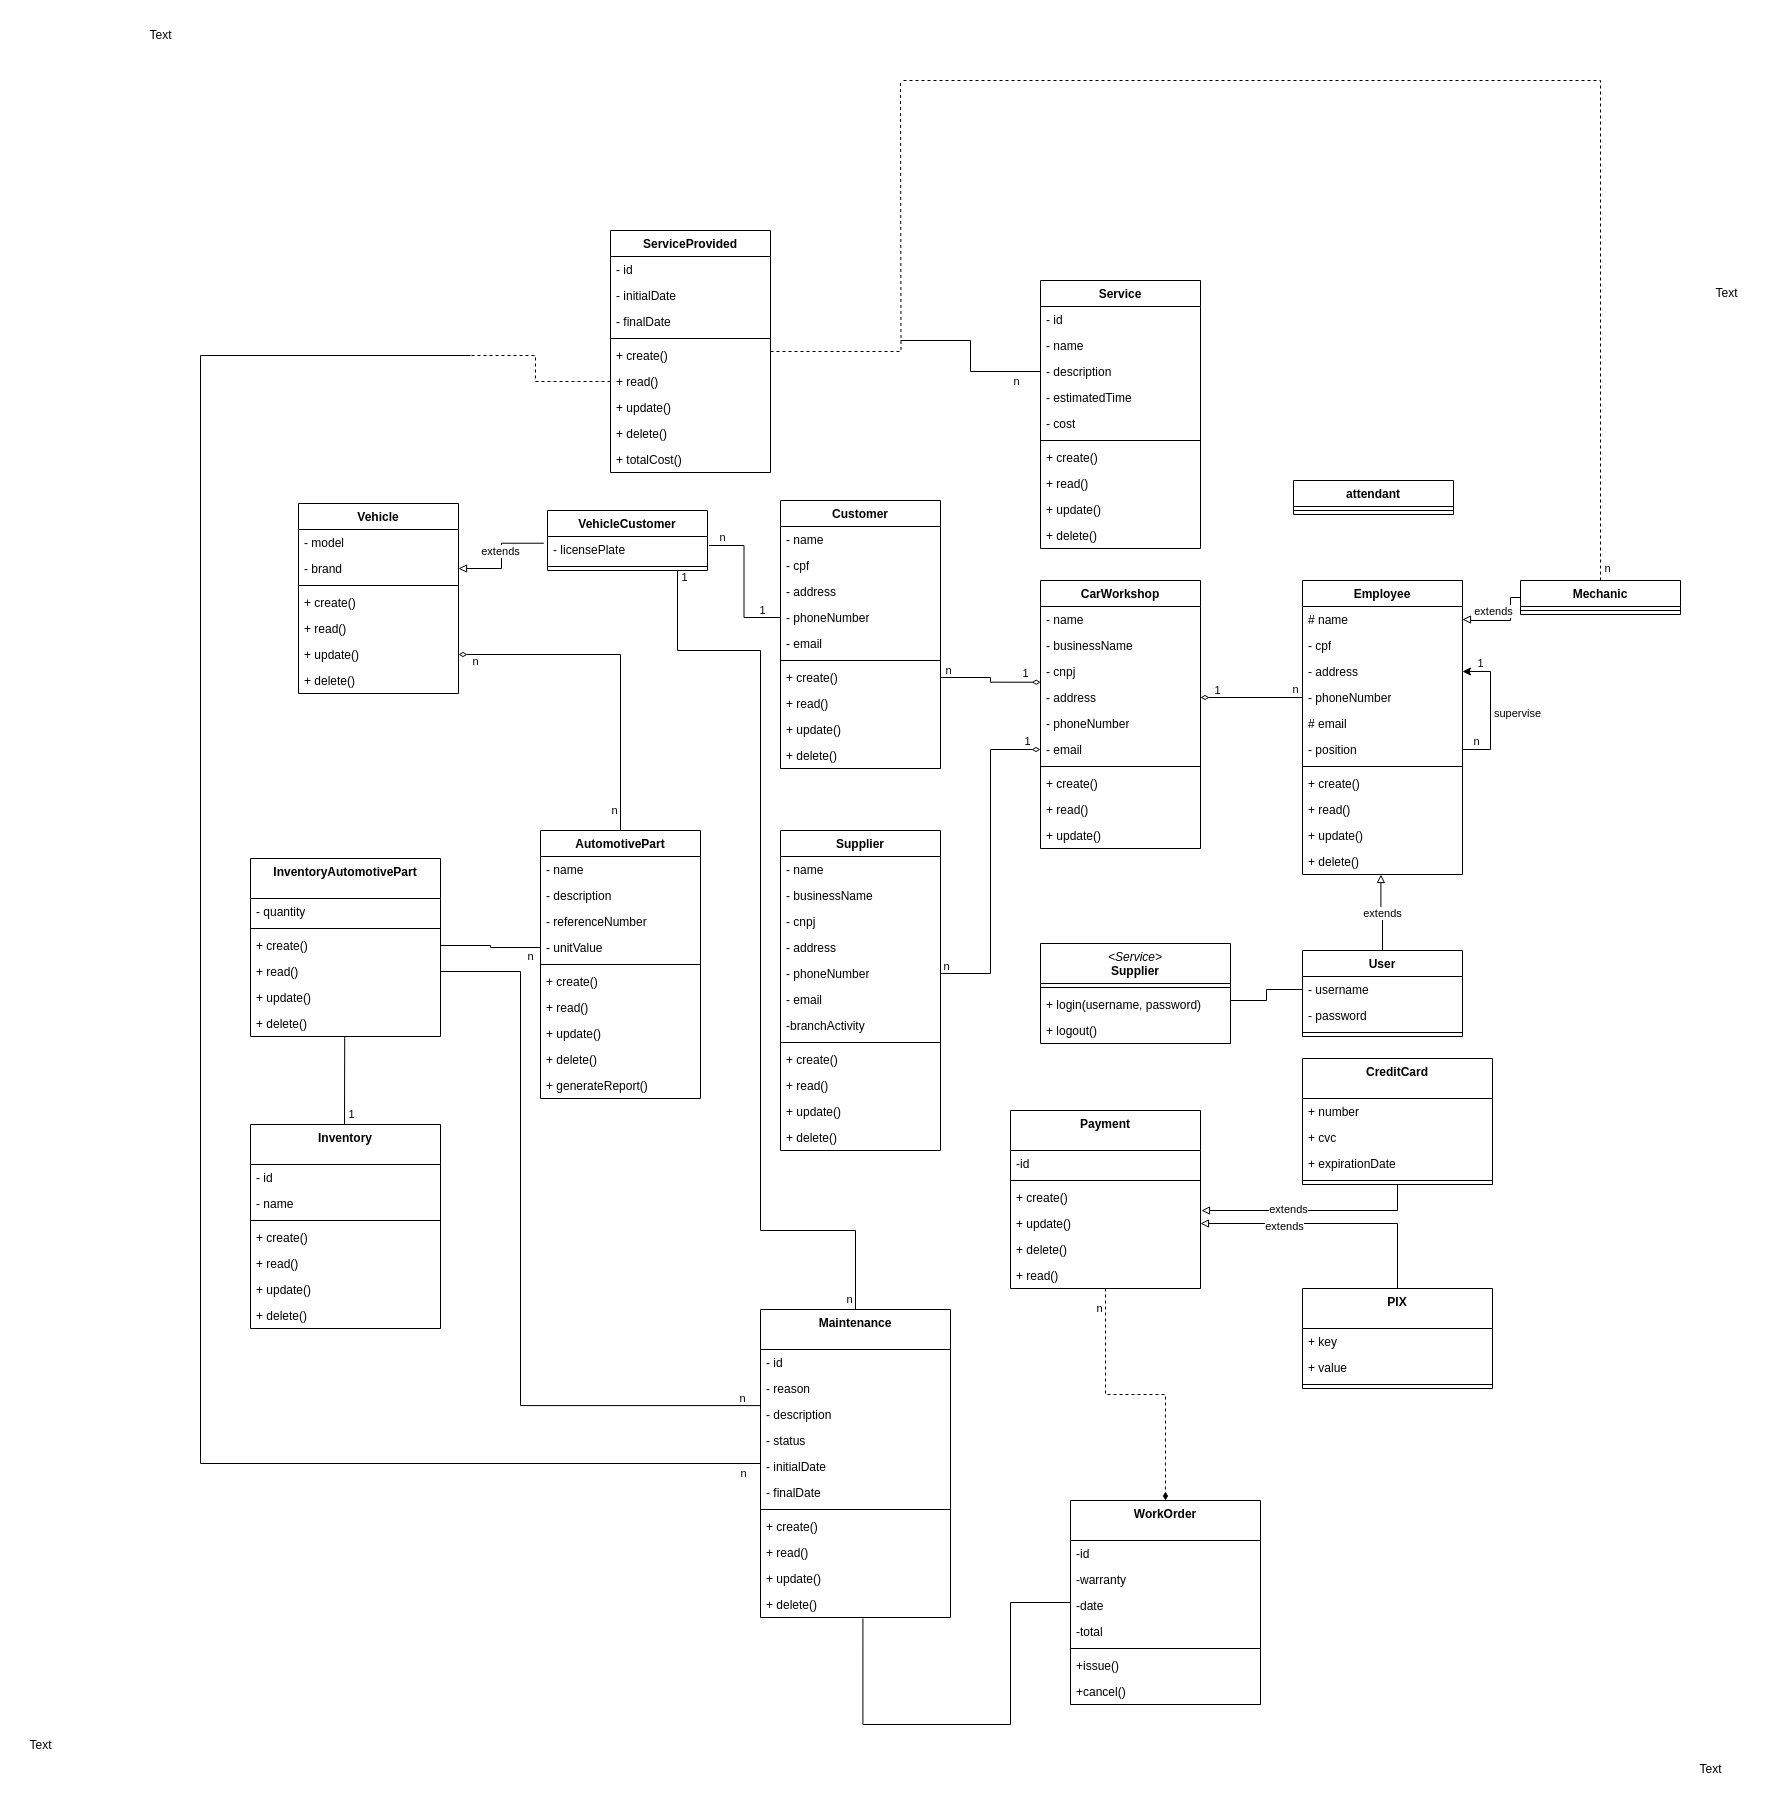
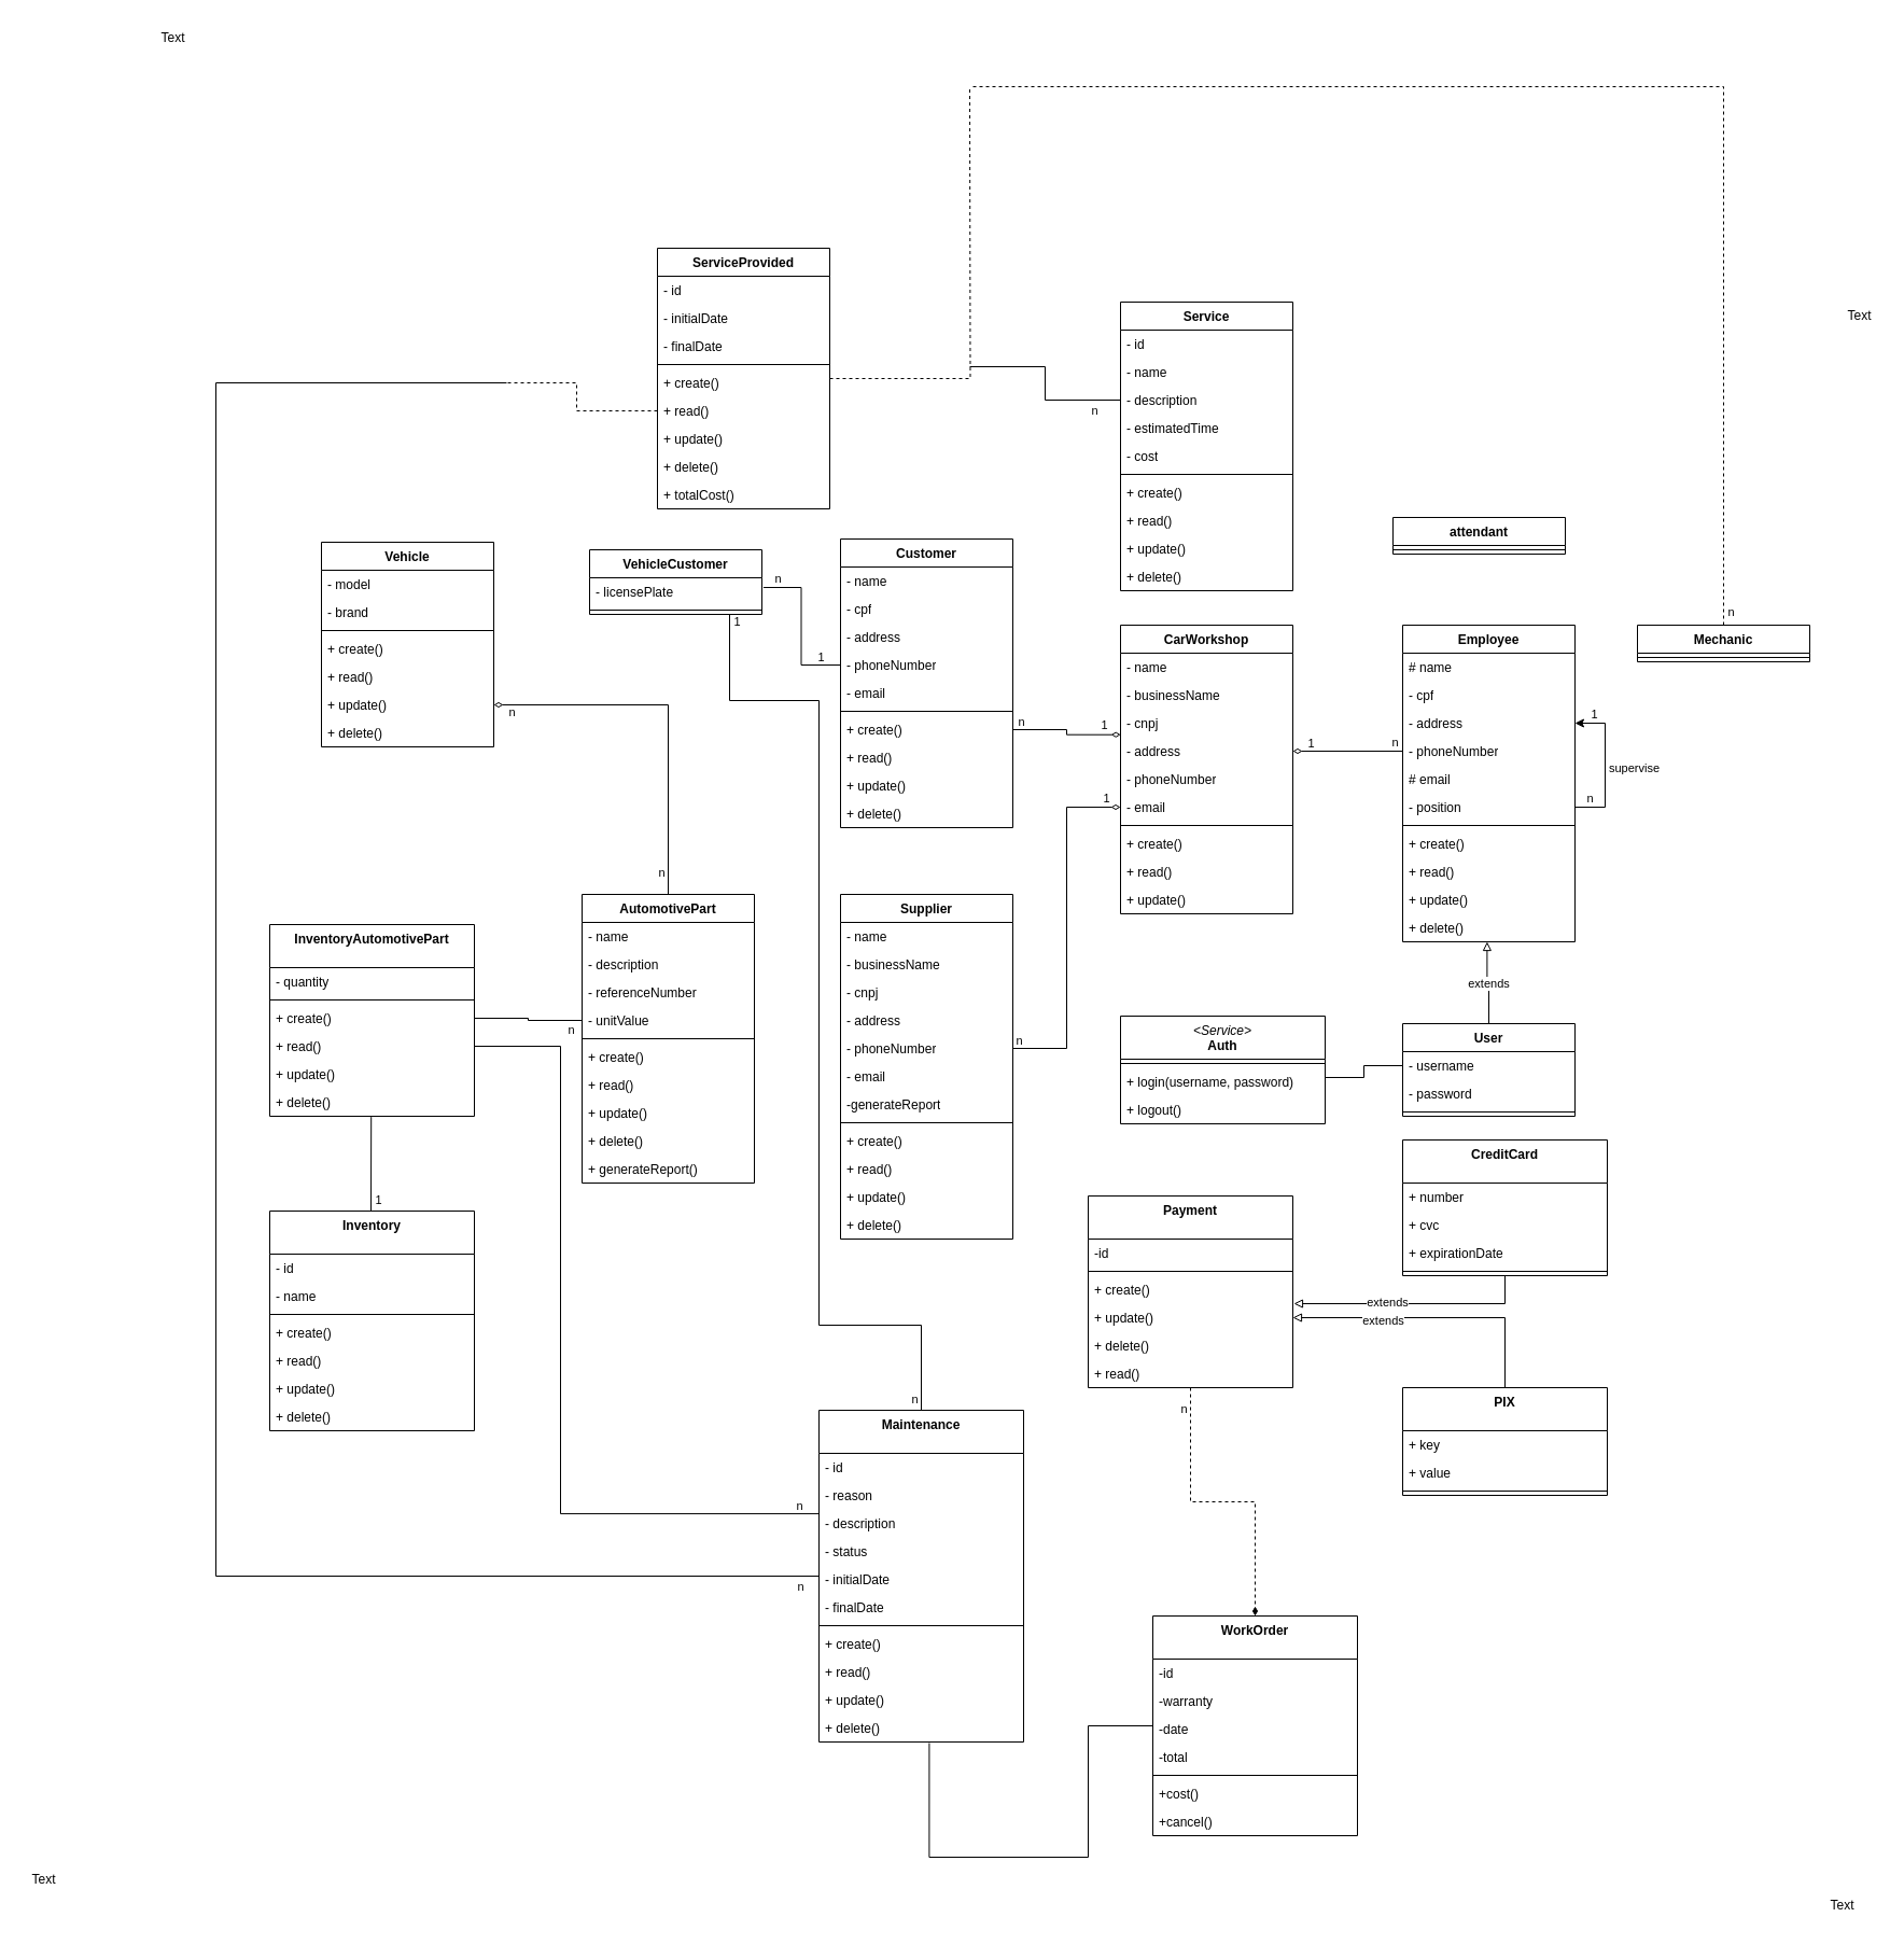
- <mxCell id="186" style="edgeStyle=elbowEdgeStyle;rounded=0;orthogonalLoop=1;jettySize=auto;html=1;entryX=1;entryY=0.5;entryDx=0;entryDy=0;endArrow=block;endFill=0;exitX=-0.023;exitY=0.258;exitDx=0;exitDy=0;exitPerimeter=0;" edge="1" parent="1" source="77" target="180"><mxGeometry relative="1" as="geometry"><mxPoint x="553" y="576" as="sourcePoint" /></mxGeometry></mxCell>
- <mxCell id="187" value="extends" style="edgeLabel;html=1;align=center;verticalAlign=middle;resizable=0;points=[];" connectable="0" vertex="1" parent="186"><mxGeometry x="0.253" relative="1" as="geometry"><mxPoint y="-18" as="offset" /></mxGeometry></mxCell>
- <mxCell id="143" style="edgeStyle=orthogonalEdgeStyle;rounded=0;orthogonalLoop=1;jettySize=auto;html=1;entryX=1;entryY=0.5;entryDx=0;entryDy=0;endArrow=block;endFill=0;exitX=0;exitY=0.5;exitDx=0;exitDy=0;" edge="1" parent="1" source="141" target="14"><mxGeometry relative="1" as="geometry"><mxPoint x="1600" y="642" as="sourcePoint" /><Array as="points"><mxPoint x="1510" y="597" /><mxPoint x="1510" y="620" /><mxPoint x="1470" y="620" /><mxPoint x="1470" y="619" /></Array></mxGeometry></mxCell>
- <mxCell id="144" value="extends" style="edgeLabel;html=1;align=center;verticalAlign=middle;resizable=0;points=[];" connectable="0" vertex="1" parent="143"><mxGeometry x="0.417" y="1" relative="1" as="geometry"><mxPoint x="7" y="-11" as="offset" /></mxGeometry></mxCell>
- <mxCell id="33" value="&lt;div&gt;&lt;i style=&quot;font-weight: normal;&quot;&gt;&amp;lt;Service&amp;gt;&lt;/i&gt;&lt;br&gt;&lt;/div&gt;&lt;div&gt;Supplier&lt;/div&gt;" style="swimlane;fontStyle=1;align=center;verticalAlign=top;childLayout=stackLayout;horizontal=1;startSize=40;horizontalStack=0;resizeParent=1;resizeParentMax=0;resizeLast=0;collapsible=1;marginBottom=0;whiteSpace=wrap;html=1;" vertex="1" parent="1"><mxGeometry x="1040" y="943" width="190" height="100" as="geometry" /></mxCell>
+ <mxCell id="33" value="&lt;div&gt;&lt;i style=&quot;font-weight: normal;&quot;&gt;&amp;lt;Service&amp;gt;&lt;/i&gt;&lt;br&gt;&lt;/div&gt;&lt;div&gt;Auth&lt;/div&gt;" style="swimlane;fontStyle=1;align=center;verticalAlign=top;childLayout=stackLayout;horizontal=1;startSize=40;horizontalStack=0;resizeParent=1;resizeParentMax=0;resizeLast=0;collapsible=1;marginBottom=0;whiteSpace=wrap;html=1;" vertex="1" parent="1"><mxGeometry x="1040" y="943" width="190" height="100" as="geometry" /></mxCell>
- <mxCell id="64" value="-branchActivity" style="text;strokeColor=none;fillColor=none;align=left;verticalAlign=top;spacingLeft=4;spacingRight=4;overflow=hidden;rotatable=0;points=[[0,0.5],[1,0.5]];portConstraint=eastwest;whiteSpace=wrap;html=1;" vertex="1" parent="57"><mxGeometry y="182" width="160" height="26" as="geometry" /></mxCell>
+ <mxCell id="64" value="-generateReport" style="text;strokeColor=none;fillColor=none;align=left;verticalAlign=top;spacingLeft=4;spacingRight=4;overflow=hidden;rotatable=0;points=[[0,0.5],[1,0.5]];portConstraint=eastwest;whiteSpace=wrap;html=1;" vertex="1" parent="57"><mxGeometry y="182" width="160" height="26" as="geometry" /></mxCell>
- <mxCell id="175" value="+issue()" style="text;strokeColor=none;fillColor=none;align=left;verticalAlign=top;spacingLeft=4;spacingRight=4;overflow=hidden;rotatable=0;points=[[0,0.5],[1,0.5]];portConstraint=eastwest;whiteSpace=wrap;html=1;" vertex="1" parent="169"><mxGeometry y="152" width="190" height="26" as="geometry" /></mxCell>
+ <mxCell id="175" value="+cost()" style="text;strokeColor=none;fillColor=none;align=left;verticalAlign=top;spacingLeft=4;spacingRight=4;overflow=hidden;rotatable=0;points=[[0,0.5],[1,0.5]];portConstraint=eastwest;whiteSpace=wrap;html=1;" vertex="1" parent="169"><mxGeometry y="152" width="190" height="26" as="geometry" /></mxCell>
